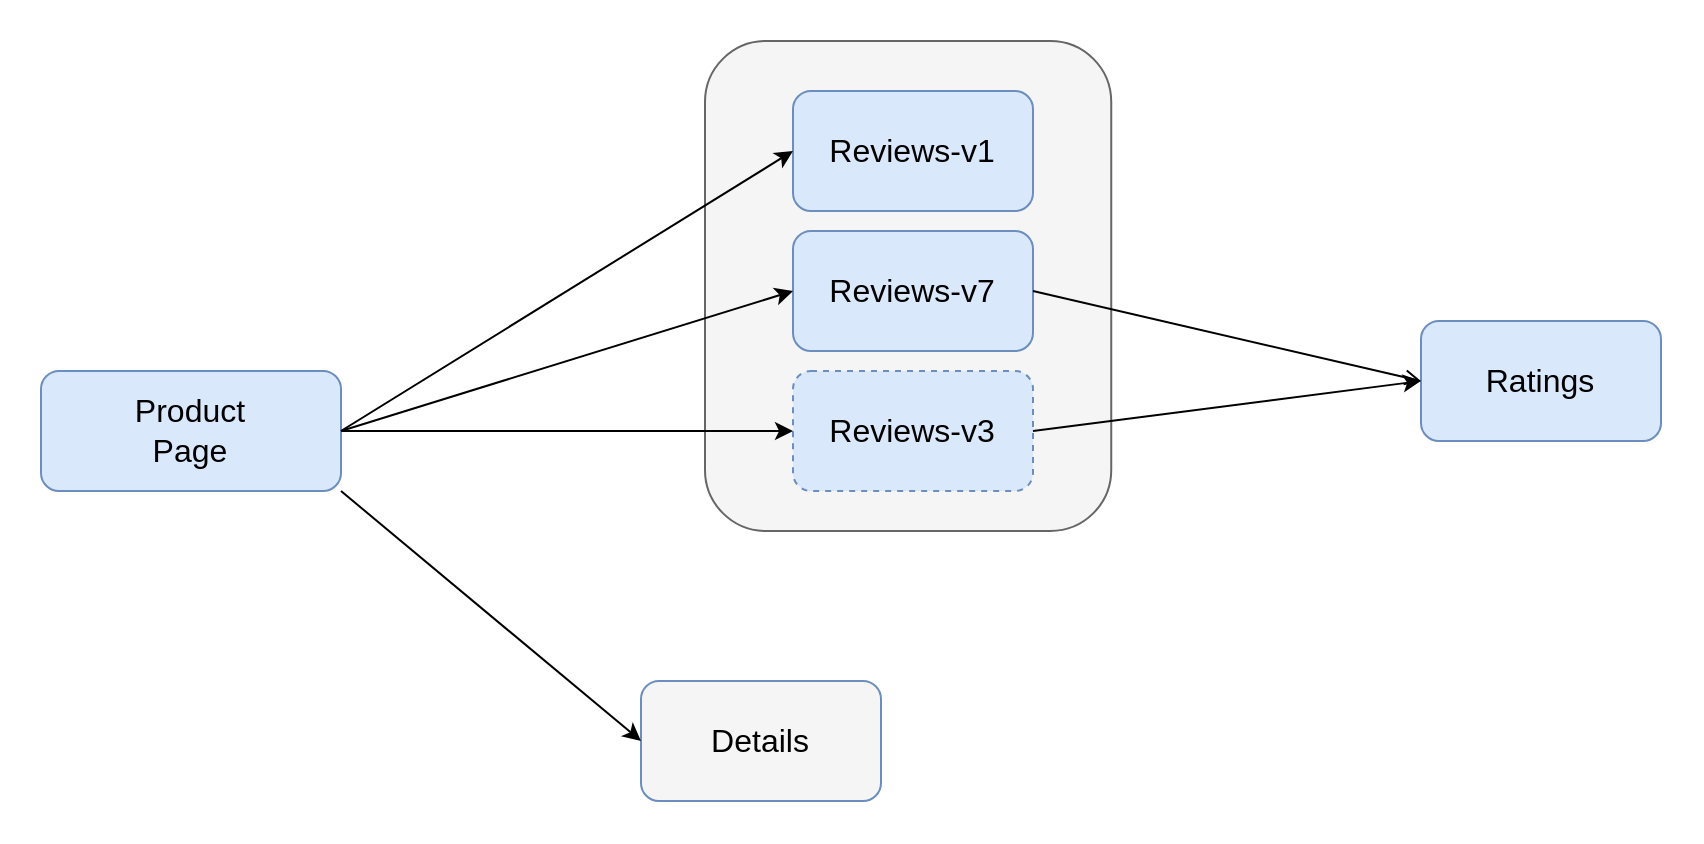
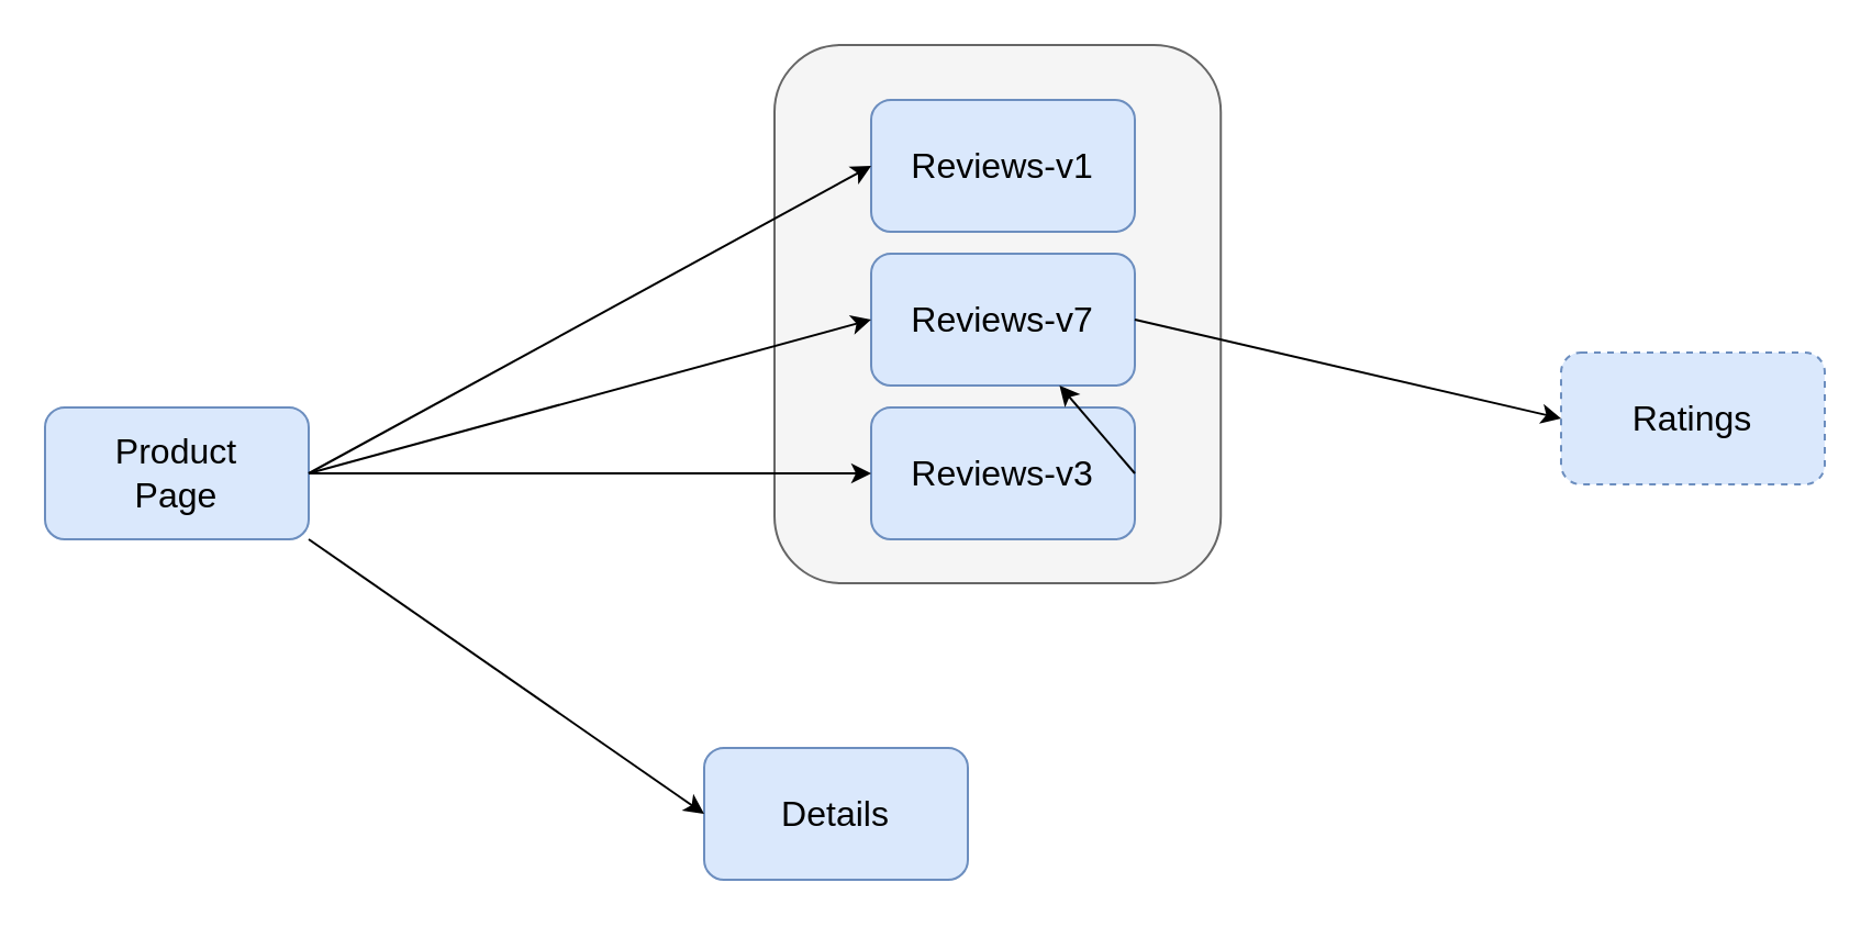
- <mxCell id="12" value="" style="endArrow=open;html=1;exitX=1;exitY=0.5;exitDx=0;exitDy=0;entryX=0;entryY=0.5;entryDx=0;entryDy=0;" edge="1" parent="1" source="5" target="8"><mxGeometry width="50" height="50" relative="1" as="geometry"><mxPoint x="380" y="390" as="sourcePoint" /><mxPoint x="430" y="340" as="targetPoint" /></mxGeometry></mxCell>
+ <mxCell id="12" value="" style="endArrow=classic;html=1;exitX=1;exitY=0.5;exitDx=0;exitDy=0;entryX=0;entryY=0.5;entryDx=0;entryDy=0;" edge="1" parent="1" source="5" target="8"><mxGeometry width="50" height="50" relative="1" as="geometry"><mxPoint x="380" y="390" as="sourcePoint" /><mxPoint x="430" y="340" as="targetPoint" /></mxGeometry></mxCell>
- <mxCell id="8" value="&lt;font style=&quot;font-size: 16px&quot;&gt;Ratings&lt;/font&gt;" style="rounded=1;whiteSpace=wrap;html=1;fillColor=#dae8fc;strokeColor=#6c8ebf;" vertex="1" parent="1"><mxGeometry x="710" y="160" width="120" height="60" as="geometry" /></mxCell>
+ <mxCell id="8" value="&lt;font style=&quot;font-size: 16px&quot;&gt;Ratings&lt;/font&gt;" style="rounded=1;whiteSpace=wrap;html=1;fillColor=#dae8fc;strokeColor=#6c8ebf;dashed=1;" vertex="1" parent="1"><mxGeometry x="710" y="160" width="120" height="60" as="geometry" /></mxCell>
- <mxCell id="13" value="" style="endArrow=classic;html=1;exitX=1;exitY=0.5;exitDx=0;exitDy=0;entryX=0;entryY=0.5;entryDx=0;entryDy=0;" edge="1" parent="1" source="6" target="8"><mxGeometry width="50" height="50" relative="1" as="geometry"><mxPoint x="380" y="390" as="sourcePoint" /><mxPoint x="430" y="340" as="targetPoint" /></mxGeometry></mxCell>
+ <mxCell id="13" value="" style="endArrow=classic;html=1;exitX=1;exitY=0.5;exitDx=0;exitDy=0;" edge="1" parent="1" source="6" target="5"><mxGeometry width="50" height="50" relative="1" as="geometry"><mxPoint x="380" y="390" as="sourcePoint" /><mxPoint x="430" y="340" as="targetPoint" /></mxGeometry></mxCell>
- <mxCell id="3" value="&lt;font style=&quot;font-size: 16px&quot;&gt;Product&lt;br&gt;Page&lt;/font&gt;" style="rounded=1;whiteSpace=wrap;html=1;fillColor=#dae8fc;strokeColor=#6c8ebf;" vertex="1" parent="1"><mxGeometry x="20" y="185" width="150" height="60" as="geometry" /></mxCell>
+ <mxCell id="3" value="&lt;font style=&quot;font-size: 16px&quot;&gt;Product&lt;br&gt;Page&lt;/font&gt;" style="rounded=1;whiteSpace=wrap;html=1;fillColor=#dae8fc;strokeColor=#6c8ebf;" vertex="1" parent="1"><mxGeometry x="20" y="185" width="120" height="60" as="geometry" /></mxCell>
- <mxCell id="6" value="&lt;span style=&quot;font-size: 16px&quot;&gt;Reviews-v3&lt;/span&gt;" style="rounded=1;whiteSpace=wrap;html=1;fillColor=#dae8fc;strokeColor=#6c8ebf;dashed=1;" vertex="1" parent="1"><mxGeometry x="396" y="185" width="120" height="60" as="geometry" /></mxCell>
+ <mxCell id="6" value="&lt;span style=&quot;font-size: 16px&quot;&gt;Reviews-v3&lt;/span&gt;" style="rounded=1;whiteSpace=wrap;html=1;fillColor=#dae8fc;strokeColor=#6c8ebf;" vertex="1" parent="1"><mxGeometry x="396" y="185" width="120" height="60" as="geometry" /></mxCell>
- <mxCell id="7" value="&lt;font style=&quot;font-size: 16px&quot;&gt;Details&lt;/font&gt;" style="rounded=1;whiteSpace=wrap;html=1;fillColor=#f5f5f5;strokeColor=#6c8ebf;" vertex="1" parent="1"><mxGeometry x="320" y="340" width="120" height="60" as="geometry" /></mxCell>
+ <mxCell id="7" value="&lt;font style=&quot;font-size: 16px&quot;&gt;Details&lt;/font&gt;" style="rounded=1;whiteSpace=wrap;html=1;fillColor=#dae8fc;strokeColor=#6c8ebf;" vertex="1" parent="1"><mxGeometry x="320" y="340" width="120" height="60" as="geometry" /></mxCell>
